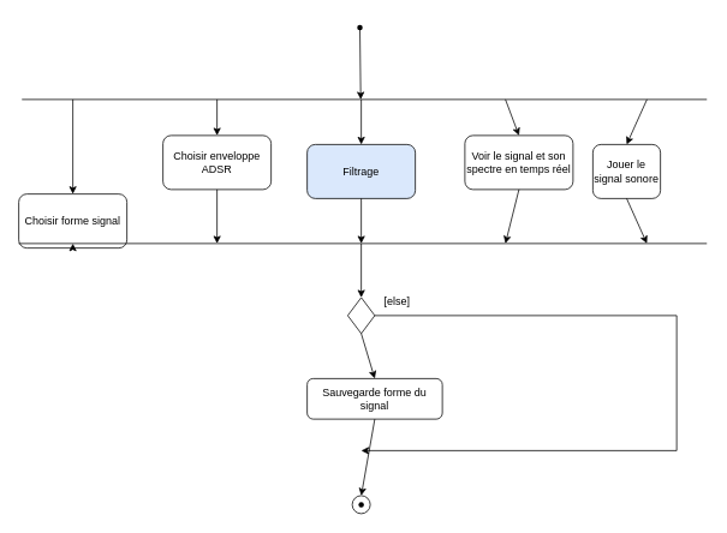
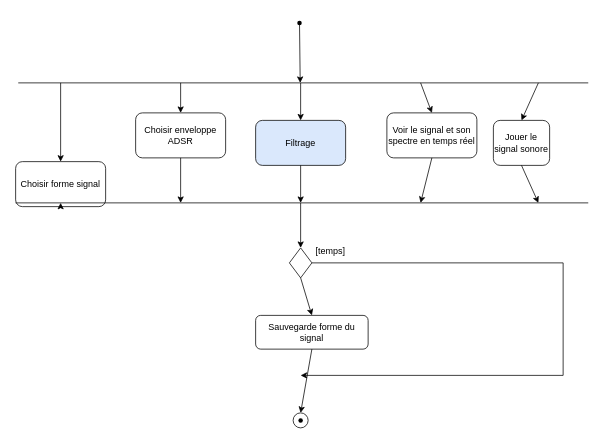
- <mxCell id="22" value="[else]" style="text;html=1;align=center;verticalAlign=middle;whiteSpace=wrap;rounded=0;" parent="1" vertex="1"><mxGeometry x="410" y="320" width="60" height="30" as="geometry" /></mxCell>
+ <mxCell id="22" value="[temps]" style="text;html=1;align=center;verticalAlign=middle;whiteSpace=wrap;rounded=0;" parent="1" vertex="1"><mxGeometry x="410" y="320" width="60" height="30" as="geometry" /></mxCell>
